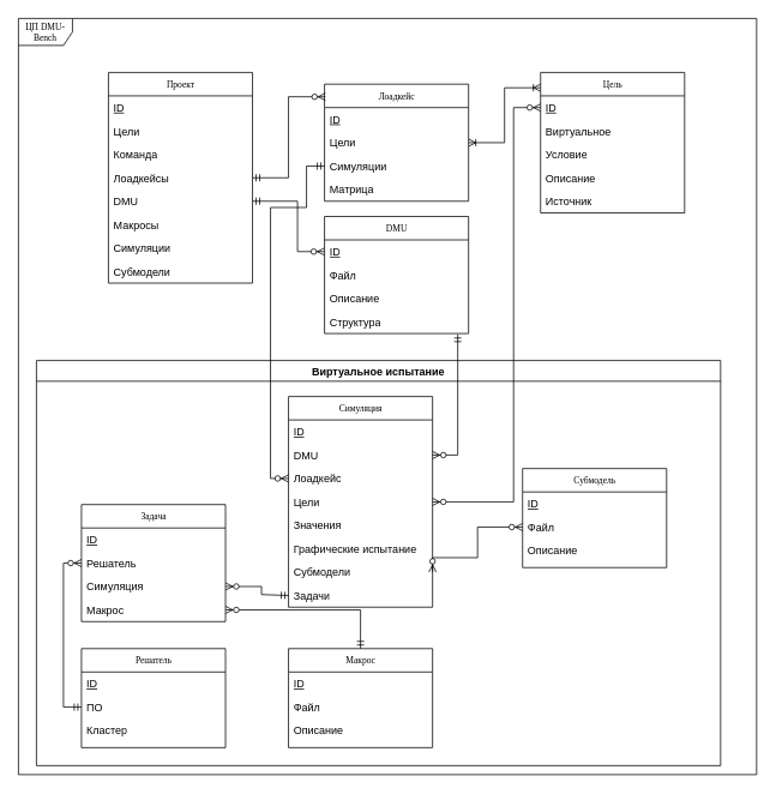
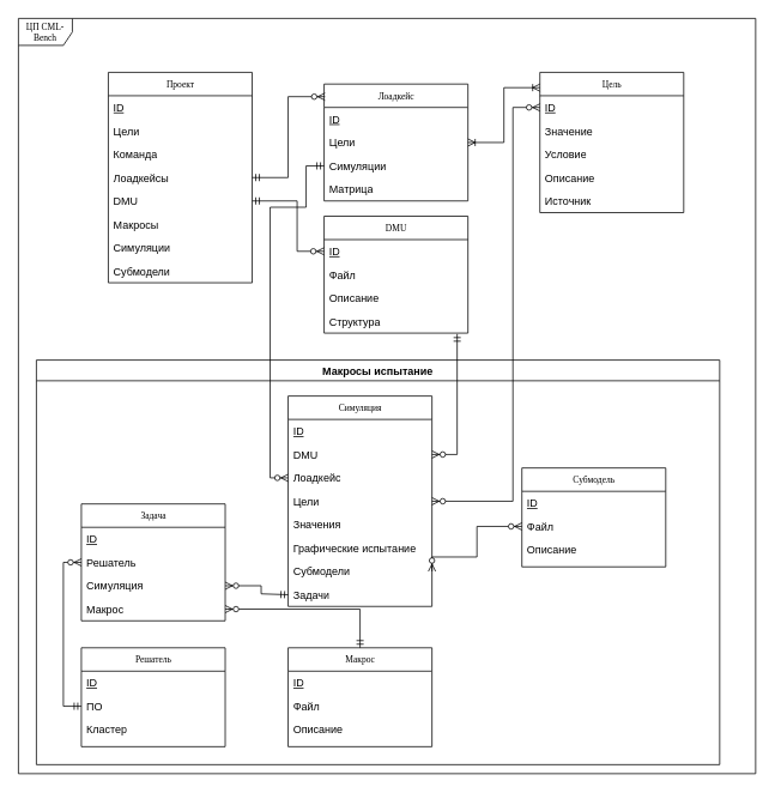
- <mxCell id="2" value="ЦП DMU-Bench" style="shape=umlFrame;whiteSpace=wrap;html=1;rounded=0;shadow=0;comic=0;labelBackgroundColor=none;strokeWidth=1;fontFamily=Verdana;fontSize=10;align=center;" parent="1" vertex="1"><mxGeometry x="20" y="20" width="820" height="840" as="geometry" /></mxCell>
+ <mxCell id="2" value="ЦП CML-Bench" style="shape=umlFrame;whiteSpace=wrap;html=1;rounded=0;shadow=0;comic=0;labelBackgroundColor=none;strokeWidth=1;fontFamily=Verdana;fontSize=10;align=center;" parent="1" vertex="1"><mxGeometry x="20" y="20" width="820" height="840" as="geometry" /></mxCell>
- <mxCell id="19" value="Виртуальное" style="text;html=1;strokeColor=none;fillColor=none;align=left;verticalAlign=top;spacingLeft=4;spacingRight=4;whiteSpace=wrap;overflow=hidden;rotatable=0;points=[[0,0.5],[1,0.5]];portConstraint=eastwest;" vertex="1" parent="17"><mxGeometry y="52" width="160" height="26" as="geometry" /></mxCell>
+ <mxCell id="19" value="Значение" style="text;html=1;strokeColor=none;fillColor=none;align=left;verticalAlign=top;spacingLeft=4;spacingRight=4;whiteSpace=wrap;overflow=hidden;rotatable=0;points=[[0,0.5],[1,0.5]];portConstraint=eastwest;" vertex="1" parent="17"><mxGeometry y="52" width="160" height="26" as="geometry" /></mxCell>
- <mxCell id="25" value="Виртуальное испытание" style="swimlane;" vertex="1" parent="1"><mxGeometry x="40" y="400" width="760" height="450" as="geometry"><mxRectangle x="40" y="400" width="180" height="23" as="alternateBounds" /></mxGeometry></mxCell>
+ <mxCell id="25" value="Макросы испытание" style="swimlane;" vertex="1" parent="1"><mxGeometry x="40" y="400" width="760" height="450" as="geometry"><mxRectangle x="40" y="400" width="180" height="23" as="alternateBounds" /></mxGeometry></mxCell>
